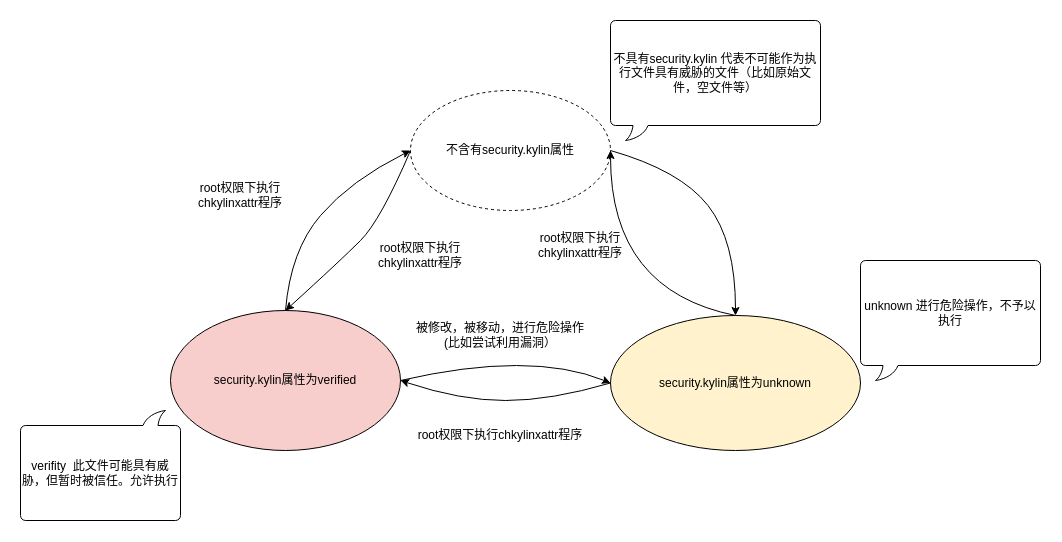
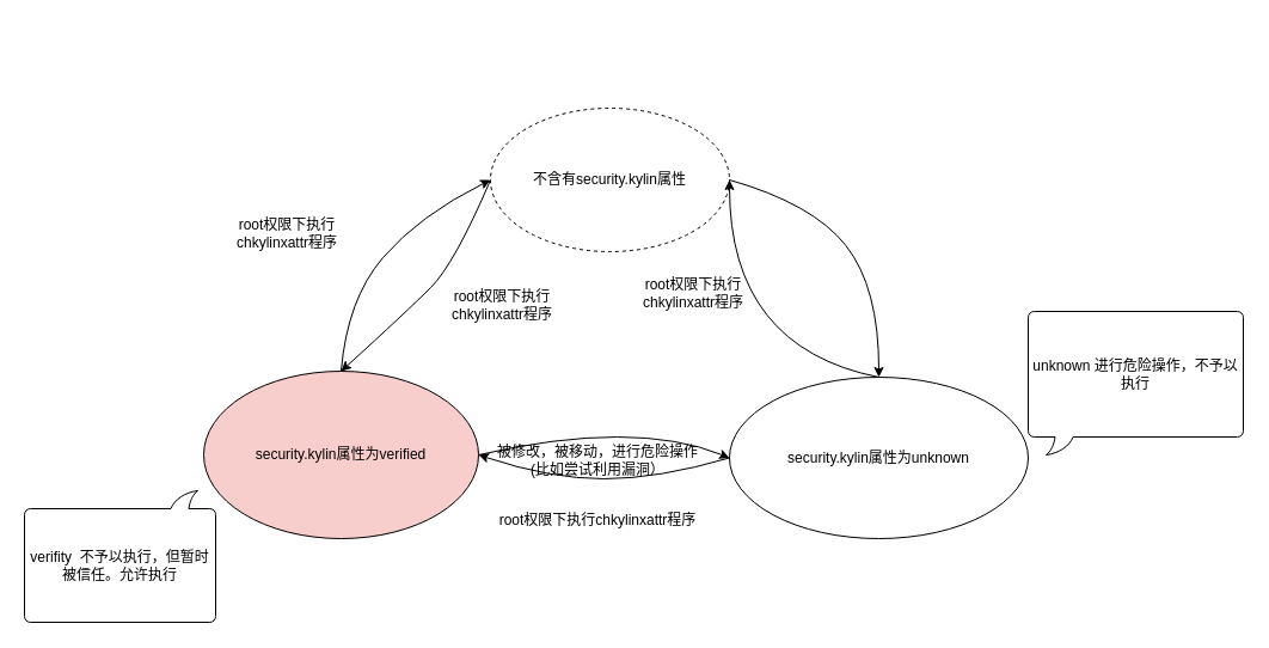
- <mxCell id="7" value="不具有security.kylin 代表不可能作为执行文件具有威胁的文件（比如原始文件，空文件等）" style="whiteSpace=wrap;html=1;shape=mxgraph.basic.roundRectCallout;dx=30;dy=15;size=5;boundedLbl=1;" vertex="1" parent="1"><mxGeometry x="610" y="20" width="210" height="120" as="geometry" /></mxCell>
- <mxCell id="12" value="被修改，被移动，进行危险操作(比如尝试利用漏洞）" style="text;html=1;strokeColor=none;fillColor=none;align=center;verticalAlign=middle;whiteSpace=wrap;rounded=0;" vertex="1" parent="1"><mxGeometry x="410" y="320" width="180" height="30" as="geometry" /></mxCell>
+ <mxCell id="12" value="被修改，被移动，进行危险操作(比如尝试利用漏洞）" style="text;html=1;strokeColor=none;fillColor=none;align=center;verticalAlign=middle;whiteSpace=wrap;rounded=0;" vertex="1" parent="1"><mxGeometry x="410" y="370" width="180" height="30" as="geometry" /></mxCell>
- <mxCell id="4" value="&lt;span style=&quot;&quot;&gt;security.kylin属性为unknown&lt;/span&gt;" style="ellipse;whiteSpace=wrap;html=1;fillColor=#fff2cc;" vertex="1" parent="1"><mxGeometry x="610" y="315" width="250" height="135" as="geometry" /></mxCell>
+ <mxCell id="4" value="&lt;span style=&quot;&quot;&gt;security.kylin属性为unknown&lt;/span&gt;" style="ellipse;whiteSpace=wrap;html=1;" vertex="1" parent="1"><mxGeometry x="610" y="315" width="250" height="135" as="geometry" /></mxCell>
- <mxCell id="6" value="verifity&amp;nbsp; 此文件可能具有威胁，但暂时被信任。允许执行" style="whiteSpace=wrap;html=1;shape=mxgraph.basic.roundRectCallout;dx=30;dy=15;size=5;boundedLbl=1;direction=west;" vertex="1" parent="1"><mxGeometry x="20" y="410" width="160" height="110" as="geometry" /></mxCell>
+ <mxCell id="6" value="verifity&amp;nbsp; 不予以执行，但暂时被信任。允许执行" style="whiteSpace=wrap;html=1;shape=mxgraph.basic.roundRectCallout;dx=30;dy=15;size=5;boundedLbl=1;direction=west;" vertex="1" parent="1"><mxGeometry x="20" y="410" width="160" height="110" as="geometry" /></mxCell>
